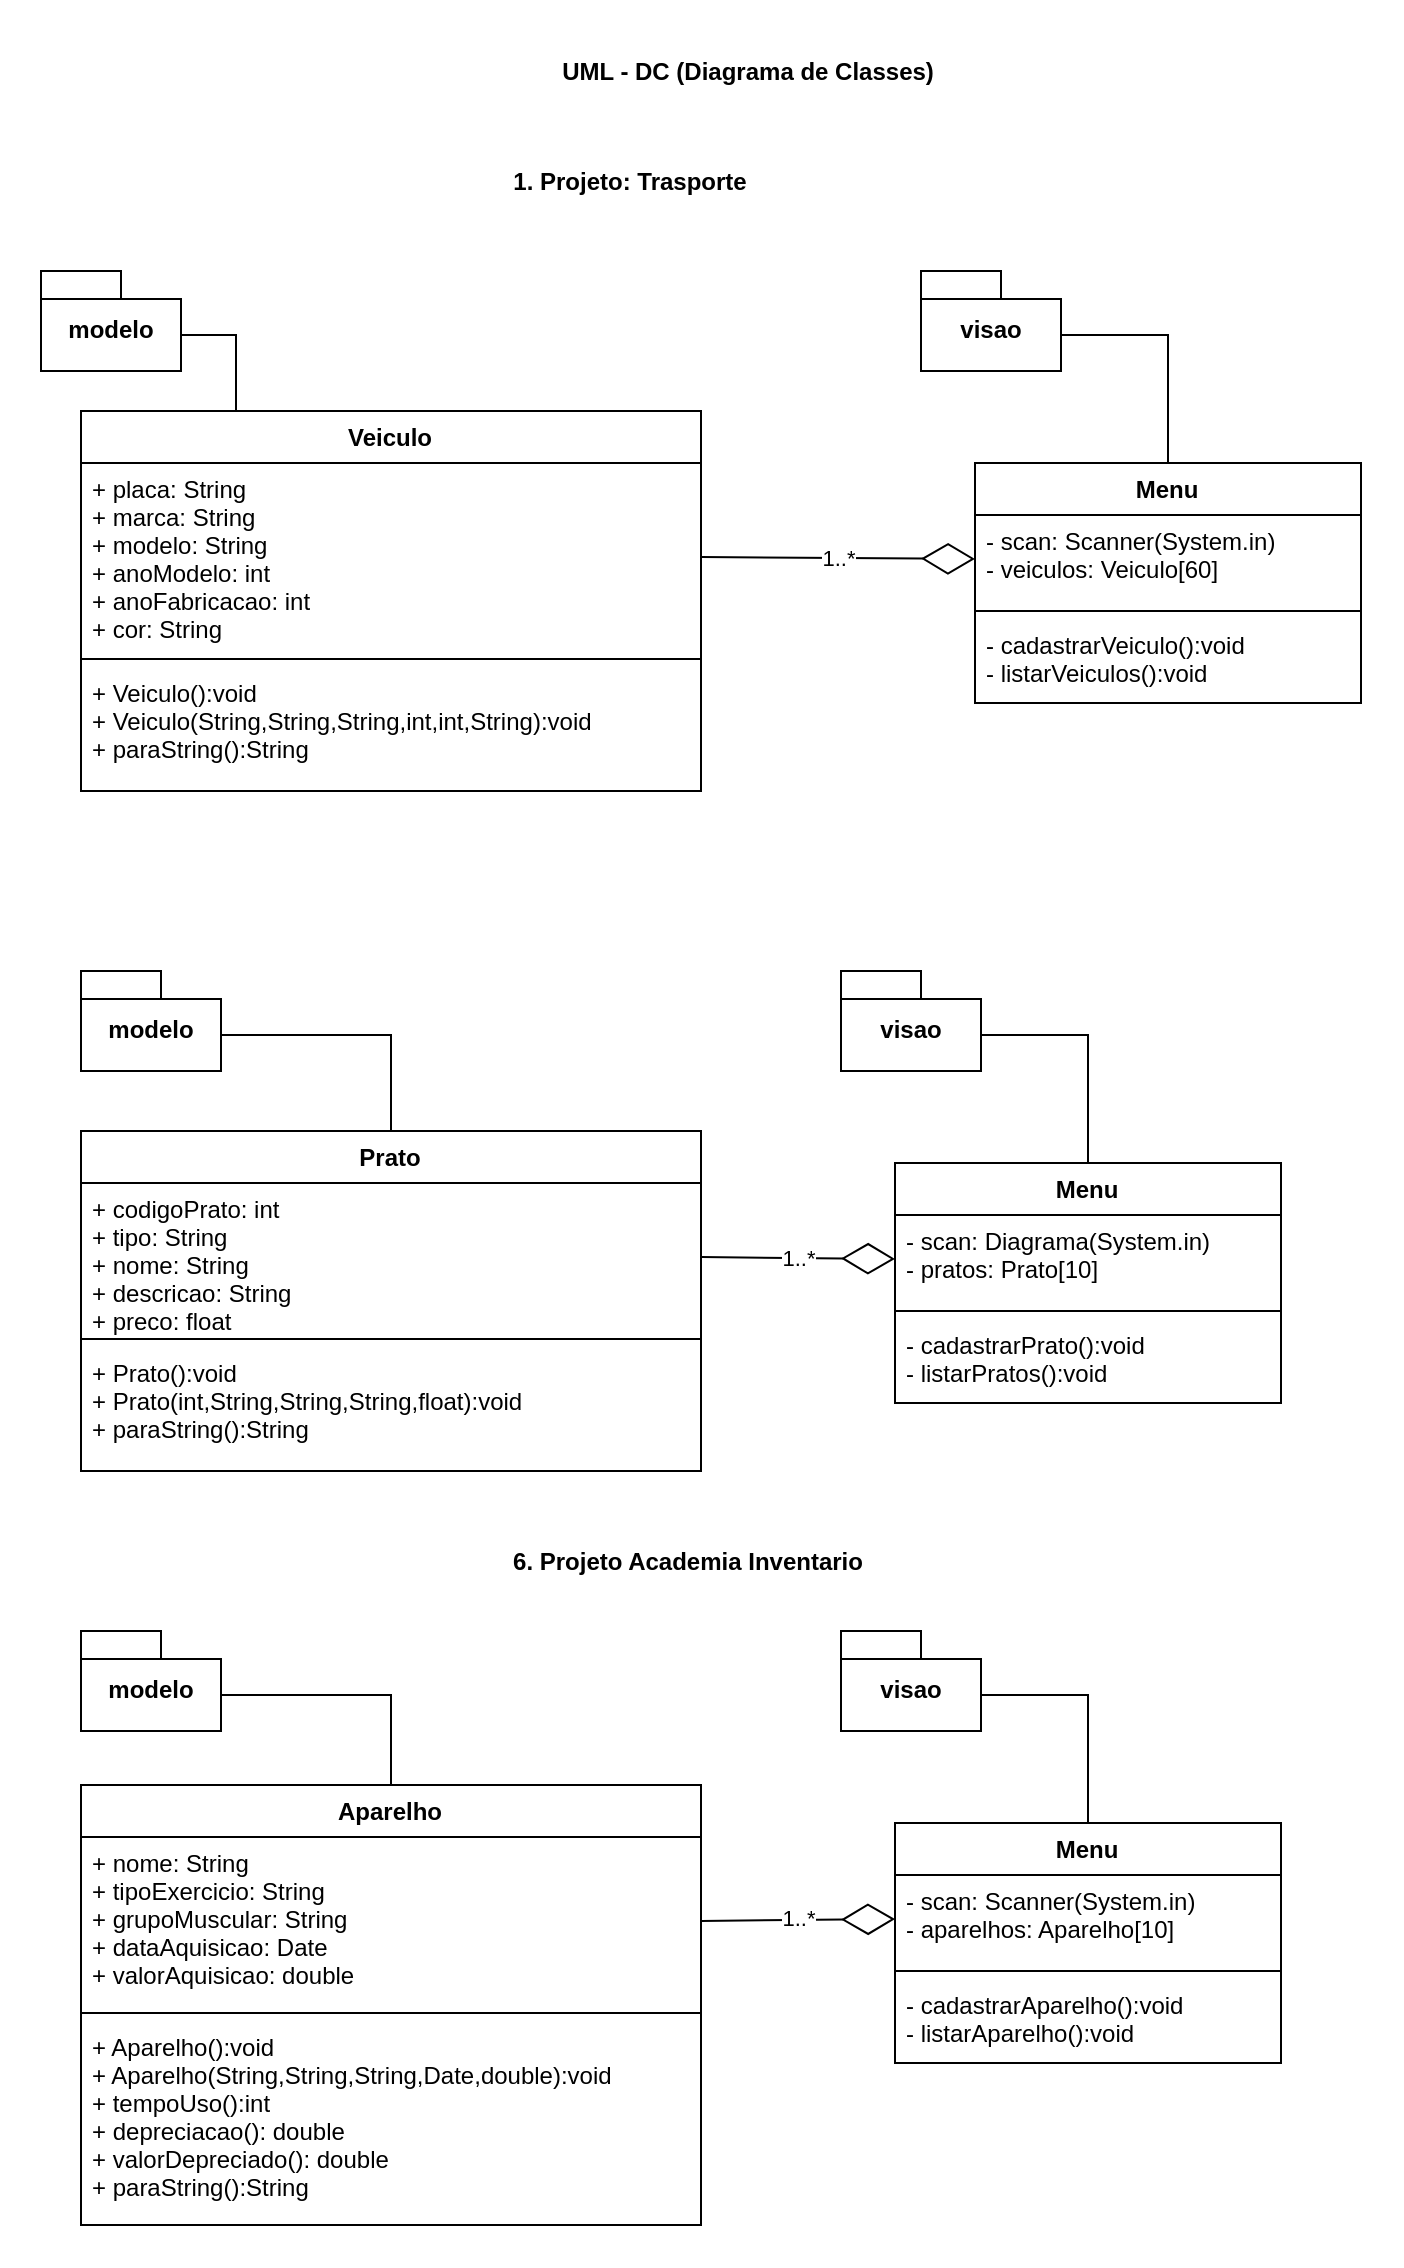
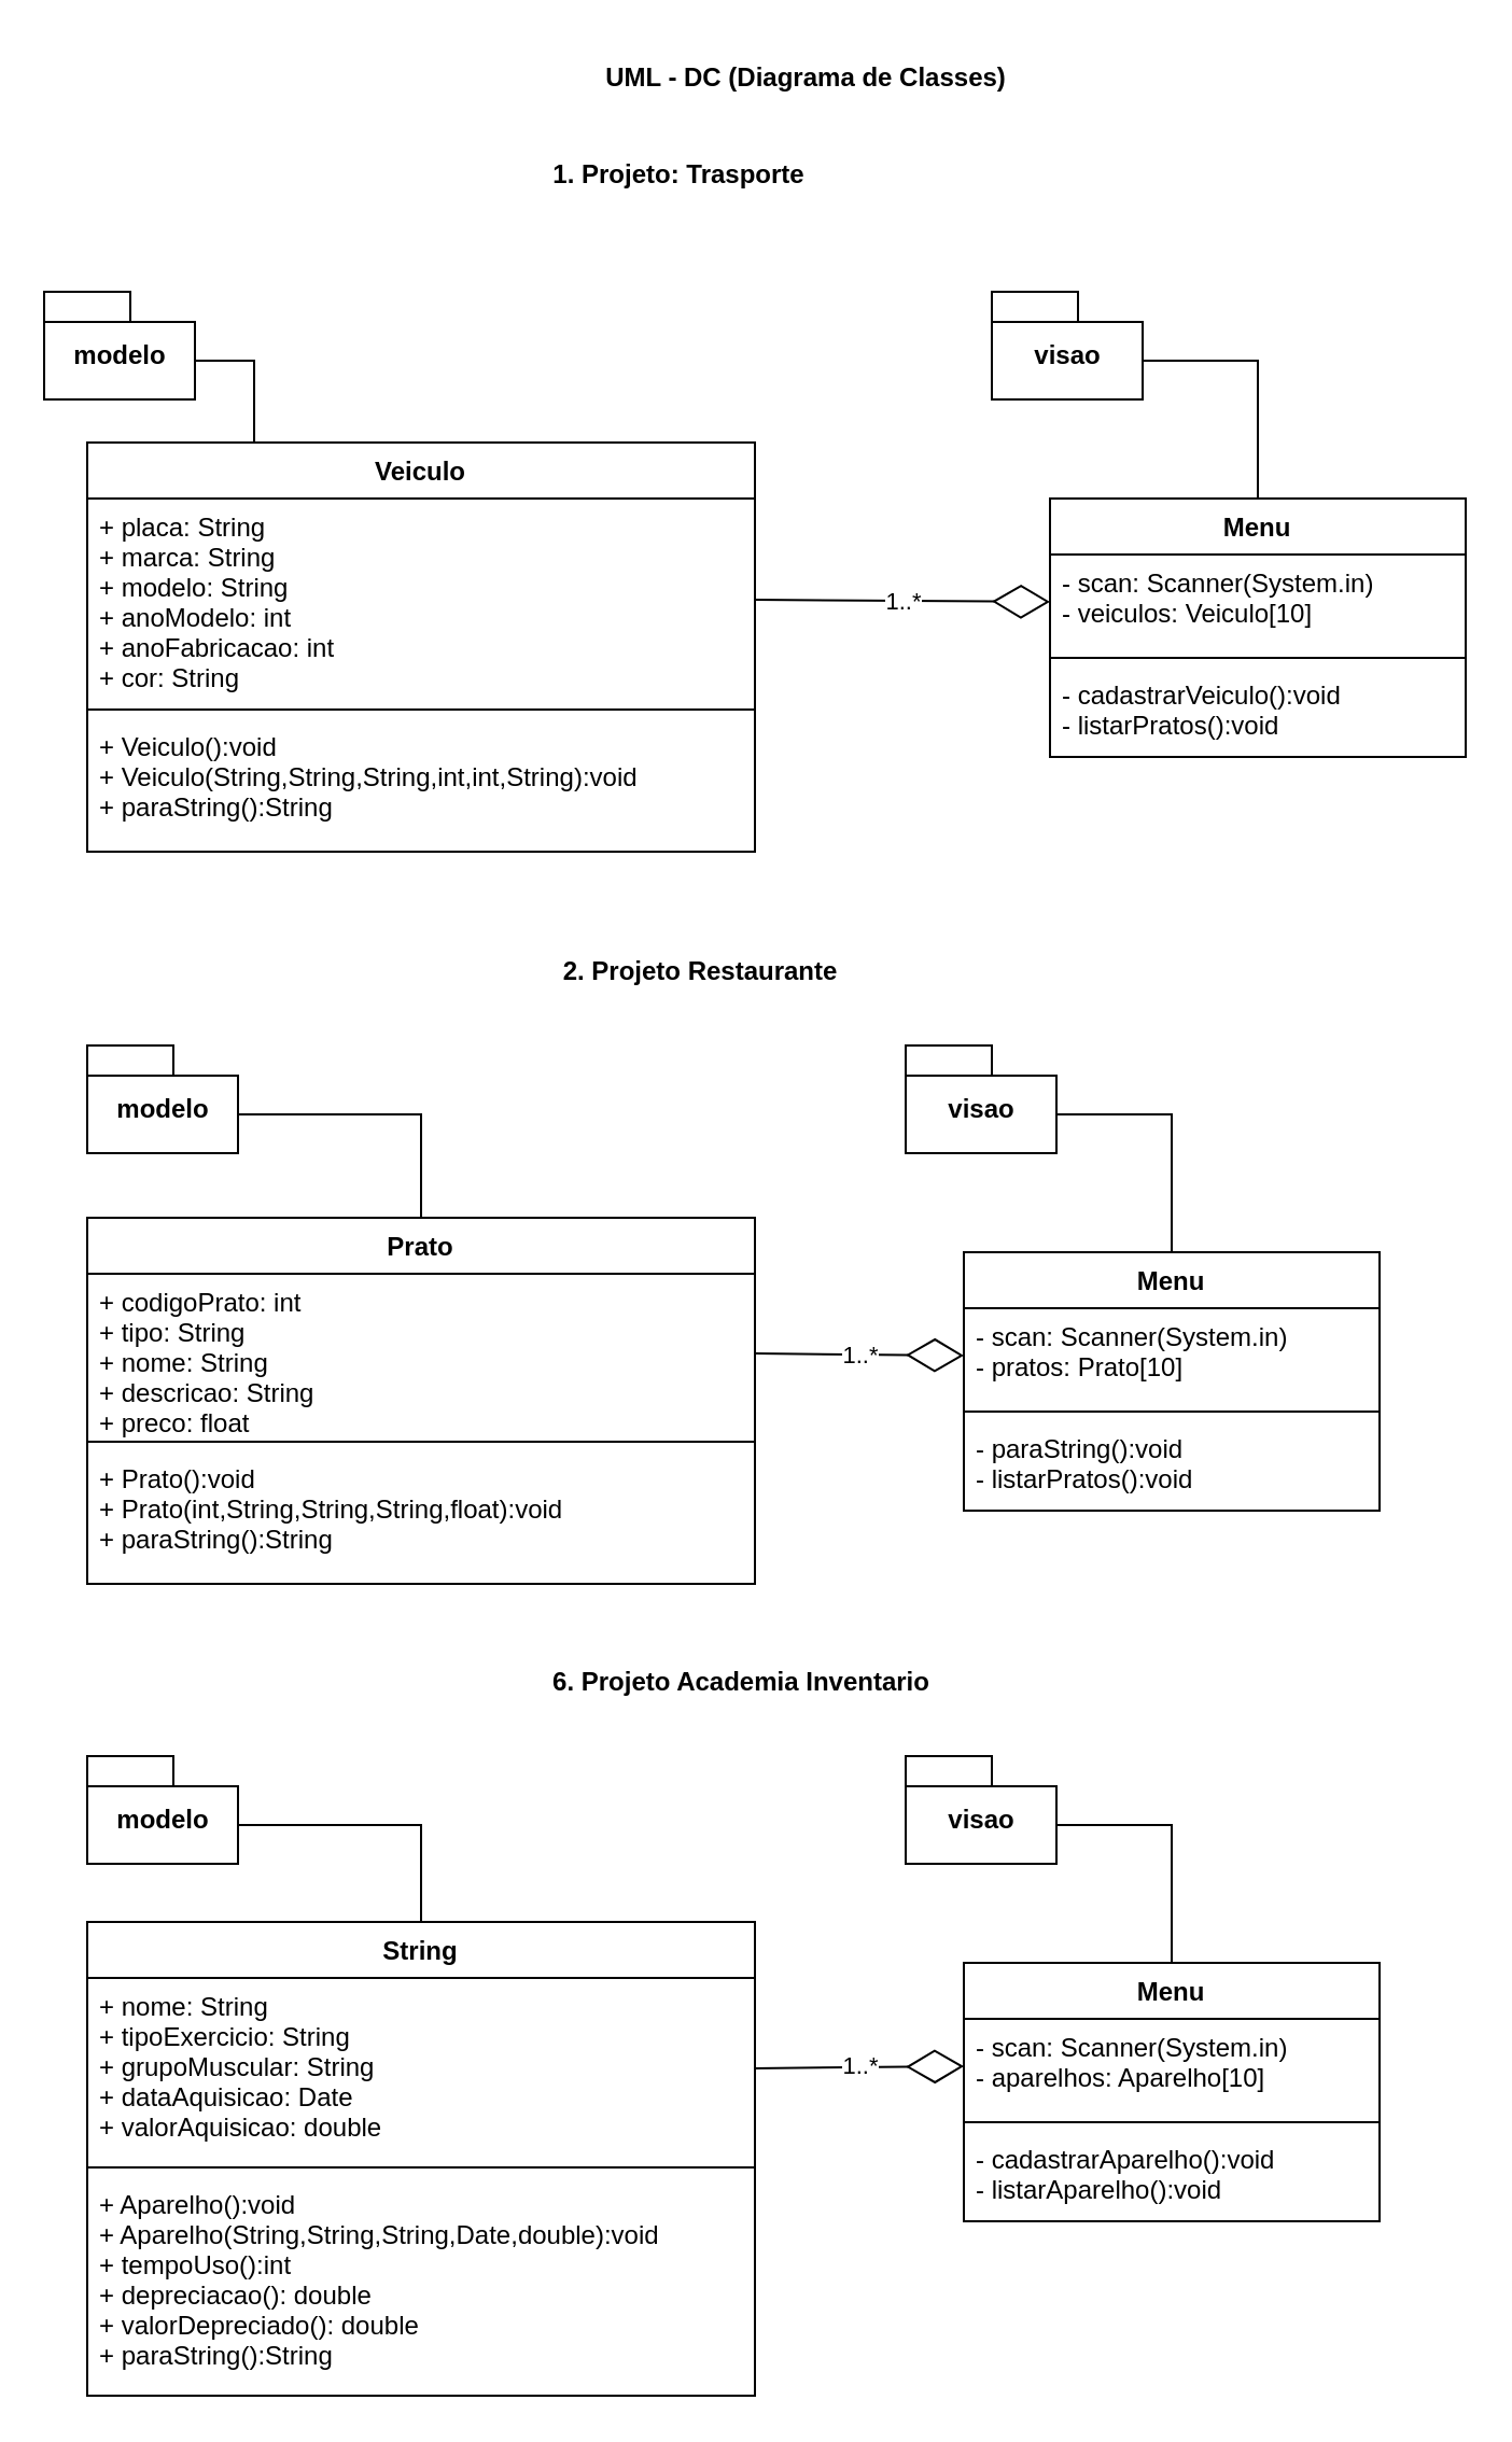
- <mxCell id="7" value="1. Projeto: Trasporte" style="text;align=center;fontStyle=1;verticalAlign=middle;spacingLeft=3;spacingRight=3;strokeColor=none;rotatable=0;points=[[0,0.5],[1,0.5]];portConstraint=eastwest;" vertex="1" parent="1"><mxGeometry x="240" y="75" width="150" height="30" as="geometry" /></mxCell>
+ <mxCell id="7" value="1. Projeto: Trasporte" style="text;align=center;fontStyle=1;verticalAlign=middle;spacingLeft=3;spacingRight=3;strokeColor=none;rotatable=0;points=[[0,0.5],[1,0.5]];portConstraint=eastwest;" vertex="1" parent="1"><mxGeometry x="240" y="65" width="150" height="30" as="geometry" /></mxCell>
- <mxCell id="12" value="- scan: Scanner(System.in)&#10;- veiculos: Veiculo[60]" style="text;strokeColor=none;fillColor=none;align=left;verticalAlign=top;spacingLeft=4;spacingRight=4;overflow=hidden;rotatable=0;points=[[0,0.5],[1,0.5]];portConstraint=eastwest;" vertex="1" parent="11"><mxGeometry y="26" width="193" height="44" as="geometry" /></mxCell>
+ <mxCell id="12" value="- scan: Scanner(System.in)&#10;- veiculos: Veiculo[10]" style="text;strokeColor=none;fillColor=none;align=left;verticalAlign=top;spacingLeft=4;spacingRight=4;overflow=hidden;rotatable=0;points=[[0,0.5],[1,0.5]];portConstraint=eastwest;" vertex="1" parent="11"><mxGeometry y="26" width="193" height="44" as="geometry" /></mxCell>
- <mxCell id="14" value="- cadastrarVeiculo():void&#10;- listarVeiculos():void" style="text;strokeColor=none;fillColor=none;align=left;verticalAlign=top;spacingLeft=4;spacingRight=4;overflow=hidden;rotatable=0;points=[[0,0.5],[1,0.5]];portConstraint=eastwest;" vertex="1" parent="11"><mxGeometry y="78" width="193" height="42" as="geometry" /></mxCell>
+ <mxCell id="14" value="- cadastrarVeiculo():void&#10;- listarPratos():void" style="text;strokeColor=none;fillColor=none;align=left;verticalAlign=top;spacingLeft=4;spacingRight=4;overflow=hidden;rotatable=0;points=[[0,0.5],[1,0.5]];portConstraint=eastwest;" vertex="1" parent="11"><mxGeometry y="78" width="193" height="42" as="geometry" /></mxCell>
+ <mxCell id="16" value="2. Projeto Restaurante" style="text;align=center;fontStyle=1;verticalAlign=middle;spacingLeft=3;spacingRight=3;strokeColor=none;rotatable=0;points=[[0,0.5],[1,0.5]];portConstraint=eastwest;" vertex="1" parent="1"><mxGeometry x="250" y="435" width="150" height="30" as="geometry" /></mxCell>
- <mxCell id="27" value="- scan: Diagrama(System.in)&#10;- pratos: Prato[10]" style="text;strokeColor=none;fillColor=none;align=left;verticalAlign=top;spacingLeft=4;spacingRight=4;overflow=hidden;rotatable=0;points=[[0,0.5],[1,0.5]];portConstraint=eastwest;" vertex="1" parent="26"><mxGeometry y="26" width="193" height="44" as="geometry" /></mxCell>
+ <mxCell id="27" value="- scan: Scanner(System.in)&#10;- pratos: Prato[10]" style="text;strokeColor=none;fillColor=none;align=left;verticalAlign=top;spacingLeft=4;spacingRight=4;overflow=hidden;rotatable=0;points=[[0,0.5],[1,0.5]];portConstraint=eastwest;" vertex="1" parent="26"><mxGeometry y="26" width="193" height="44" as="geometry" /></mxCell>
- <mxCell id="29" value="- cadastrarPrato():void&#10;- listarPratos():void" style="text;strokeColor=none;fillColor=none;align=left;verticalAlign=top;spacingLeft=4;spacingRight=4;overflow=hidden;rotatable=0;points=[[0,0.5],[1,0.5]];portConstraint=eastwest;" vertex="1" parent="26"><mxGeometry y="78" width="193" height="42" as="geometry" /></mxCell>
+ <mxCell id="29" value="- paraString():void&#10;- listarPratos():void" style="text;strokeColor=none;fillColor=none;align=left;verticalAlign=top;spacingLeft=4;spacingRight=4;overflow=hidden;rotatable=0;points=[[0,0.5],[1,0.5]];portConstraint=eastwest;" vertex="1" parent="26"><mxGeometry y="78" width="193" height="42" as="geometry" /></mxCell>
- <mxCell id="31" value="Aparelho" style="swimlane;fontStyle=1;align=center;verticalAlign=top;childLayout=stackLayout;horizontal=1;startSize=26;horizontalStack=0;resizeParent=1;resizeParentMax=0;resizeLast=0;collapsible=1;marginBottom=0;" vertex="1" parent="1"><mxGeometry x="40" y="892" width="310" height="220" as="geometry" /></mxCell>
+ <mxCell id="31" value="String" style="swimlane;fontStyle=1;align=center;verticalAlign=top;childLayout=stackLayout;horizontal=1;startSize=26;horizontalStack=0;resizeParent=1;resizeParentMax=0;resizeLast=0;collapsible=1;marginBottom=0;" vertex="1" parent="1"><mxGeometry x="40" y="892" width="310" height="220" as="geometry" /></mxCell>
